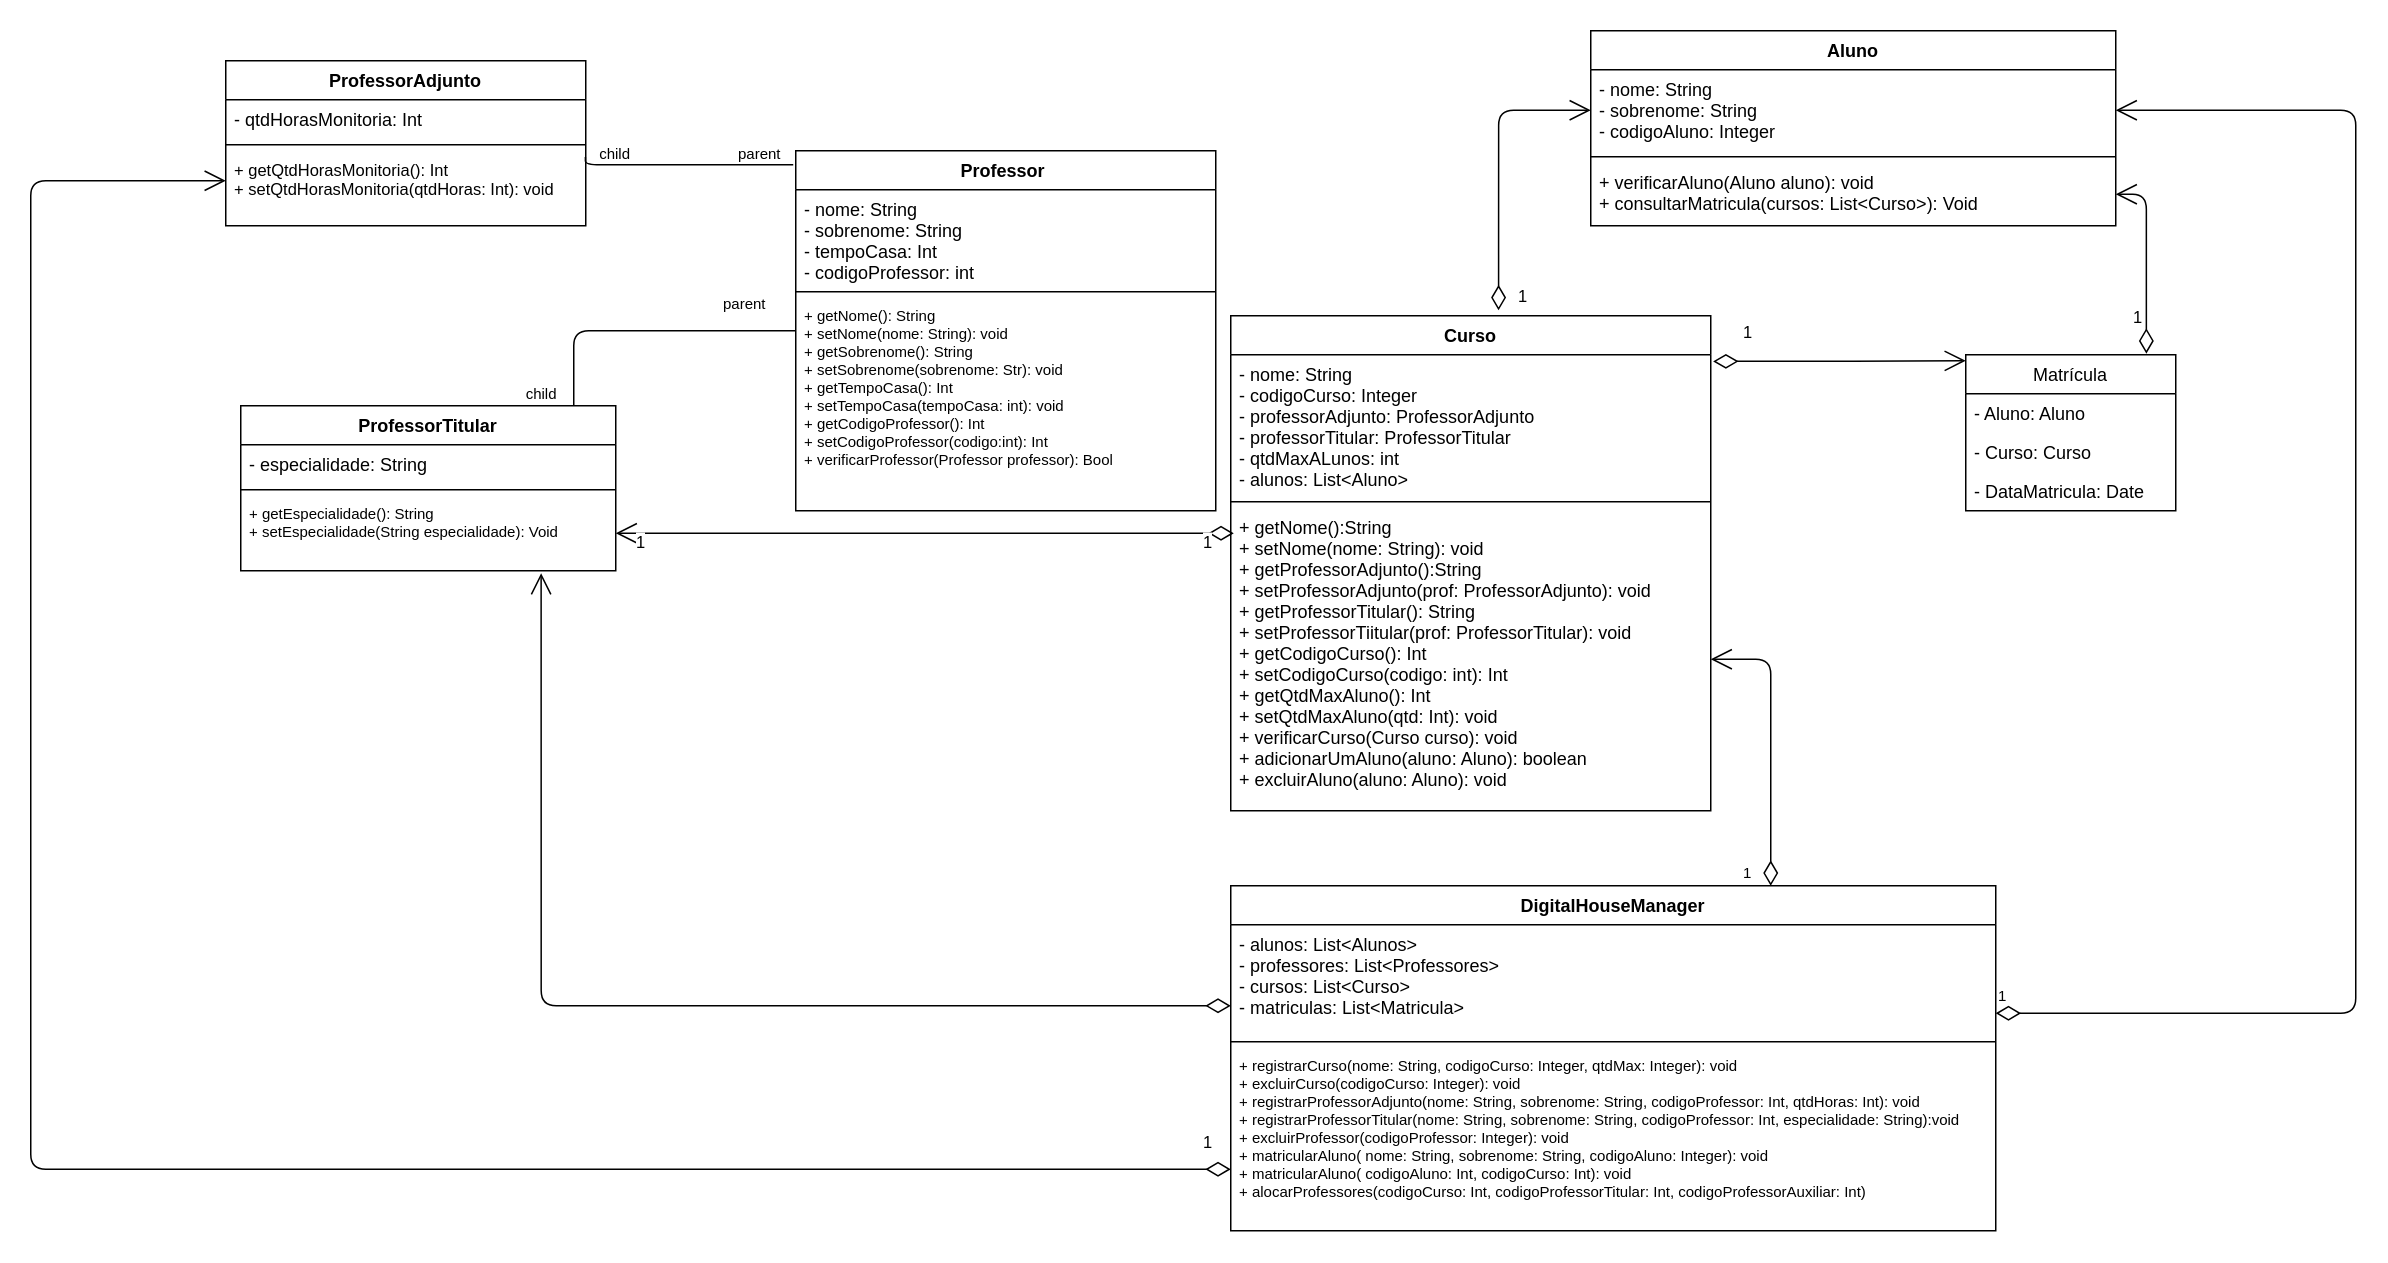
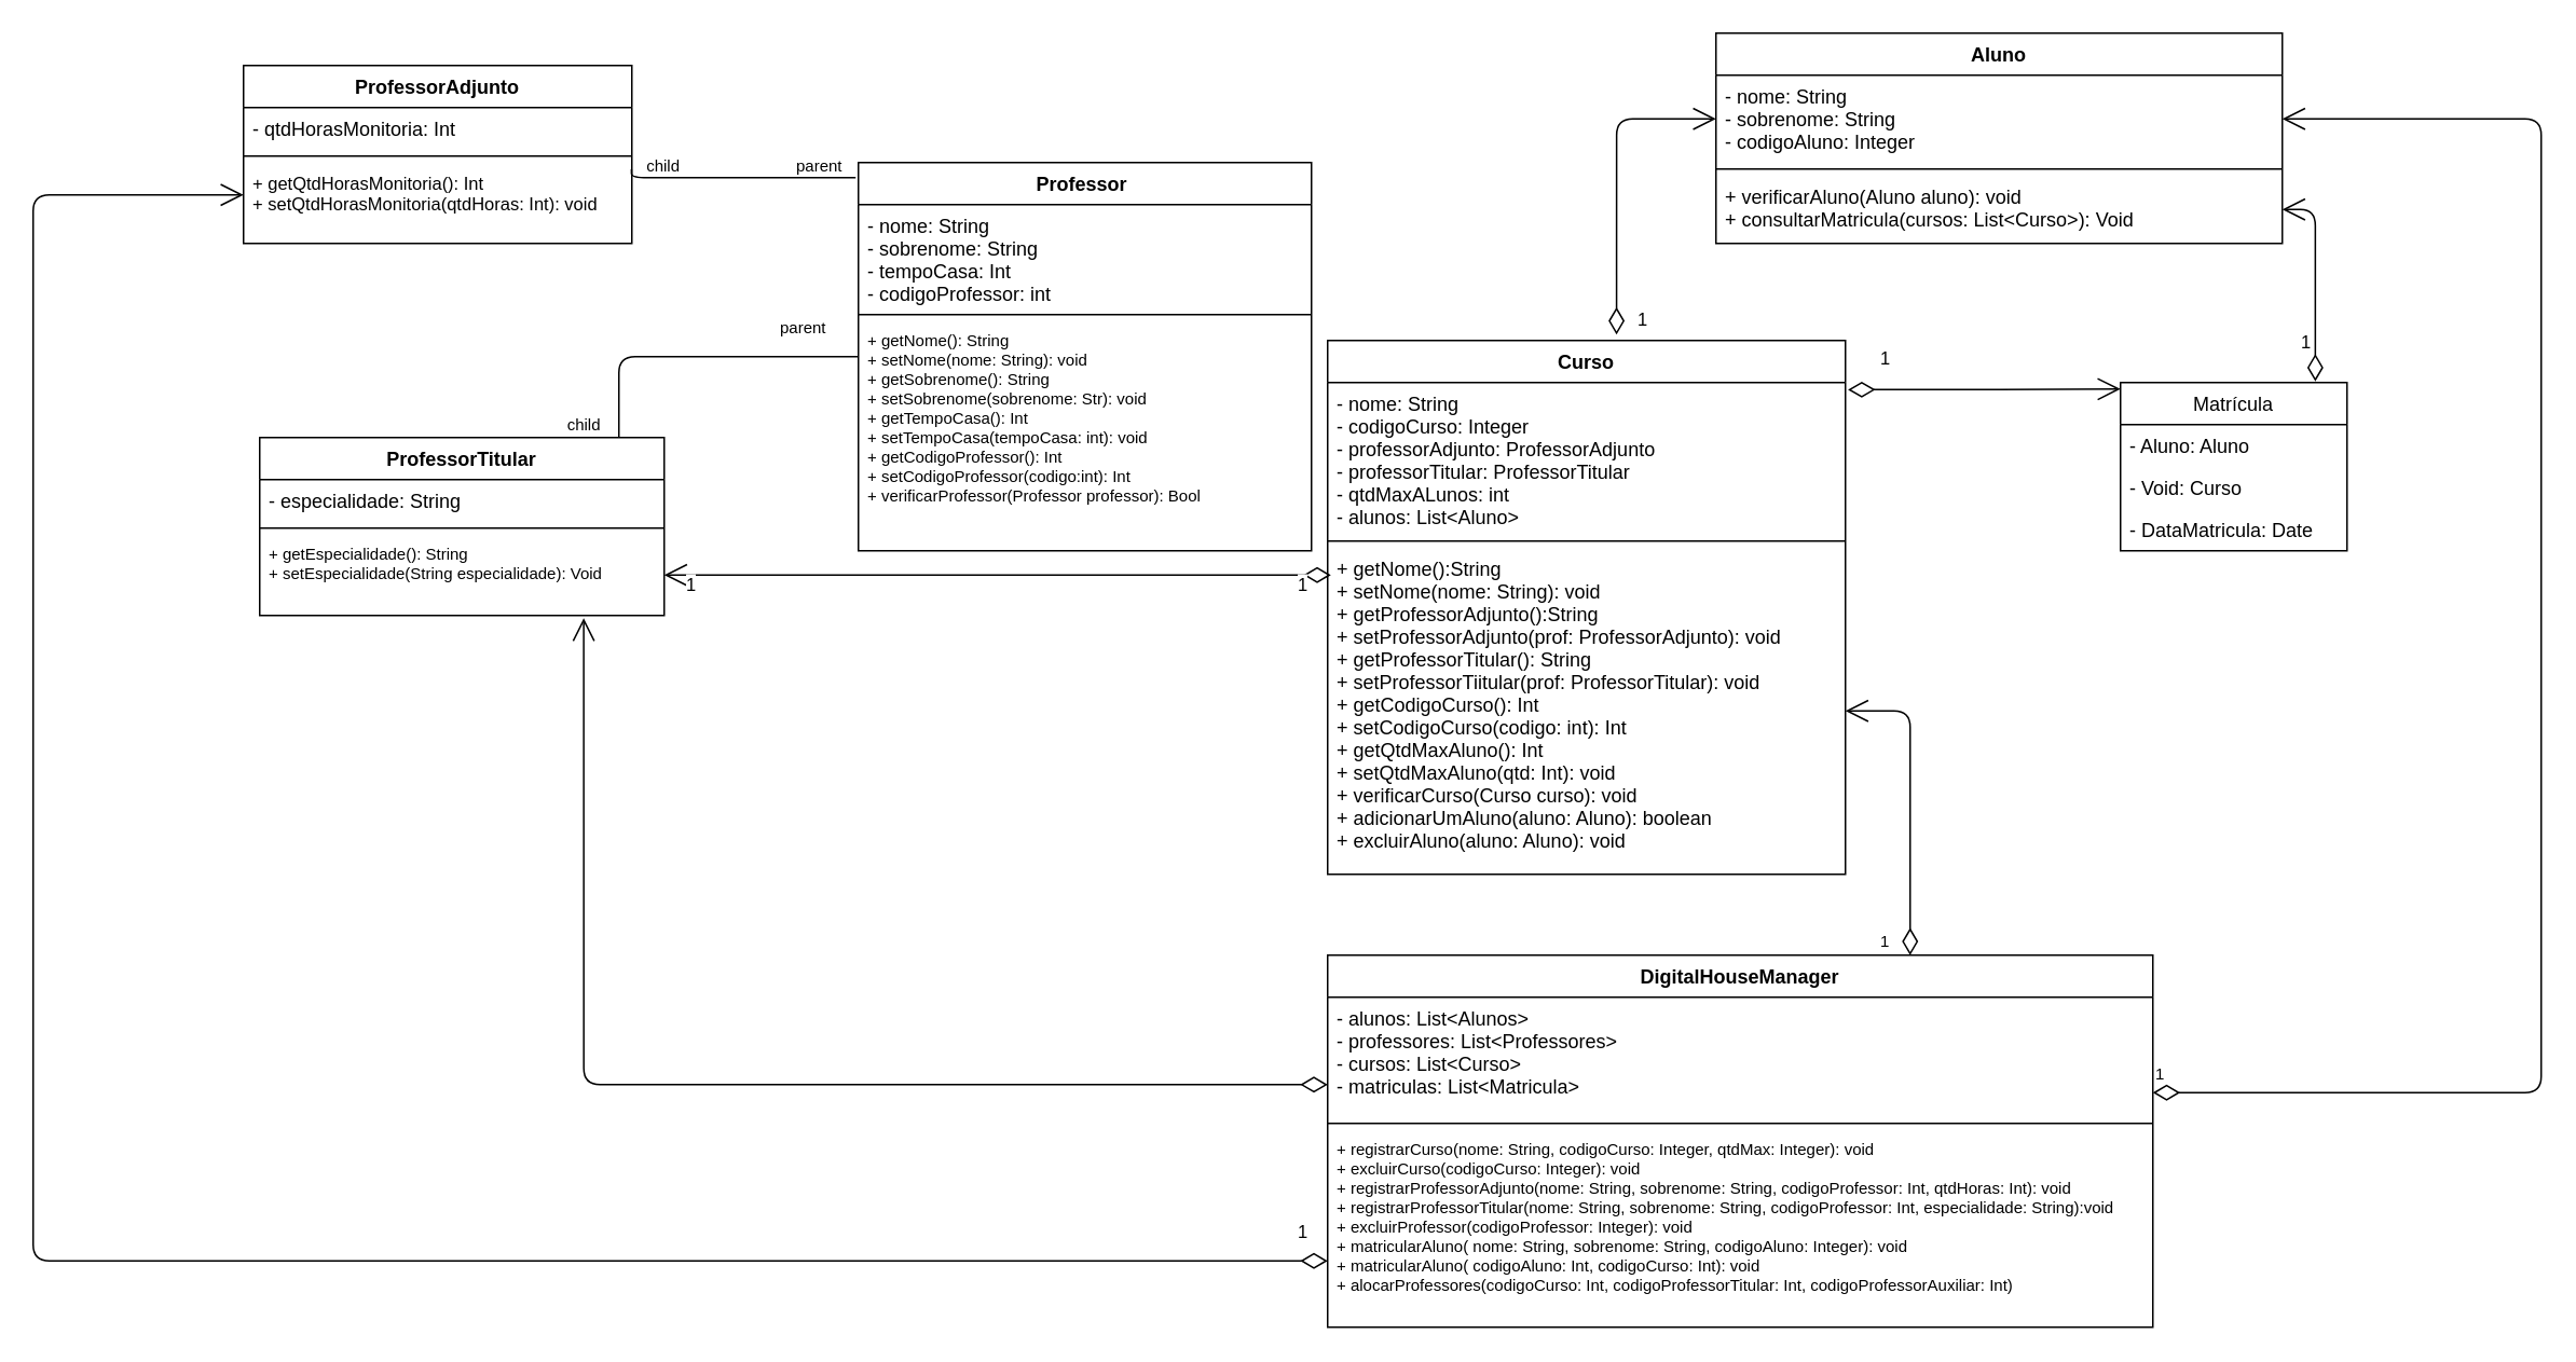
- <mxCell id="34" value="- Curso: Curso&#10;" style="text;strokeColor=none;fillColor=none;align=left;verticalAlign=top;spacingLeft=4;spacingRight=4;overflow=hidden;rotatable=0;points=[[0,0.5],[1,0.5]];portConstraint=eastwest;" parent="32" vertex="1"><mxGeometry y="52" width="140" height="26" as="geometry" /></mxCell>
+ <mxCell id="34" value="- Void: Curso&#10;" style="text;strokeColor=none;fillColor=none;align=left;verticalAlign=top;spacingLeft=4;spacingRight=4;overflow=hidden;rotatable=0;points=[[0,0.5],[1,0.5]];portConstraint=eastwest;" parent="32" vertex="1"><mxGeometry y="52" width="140" height="26" as="geometry" /></mxCell>
